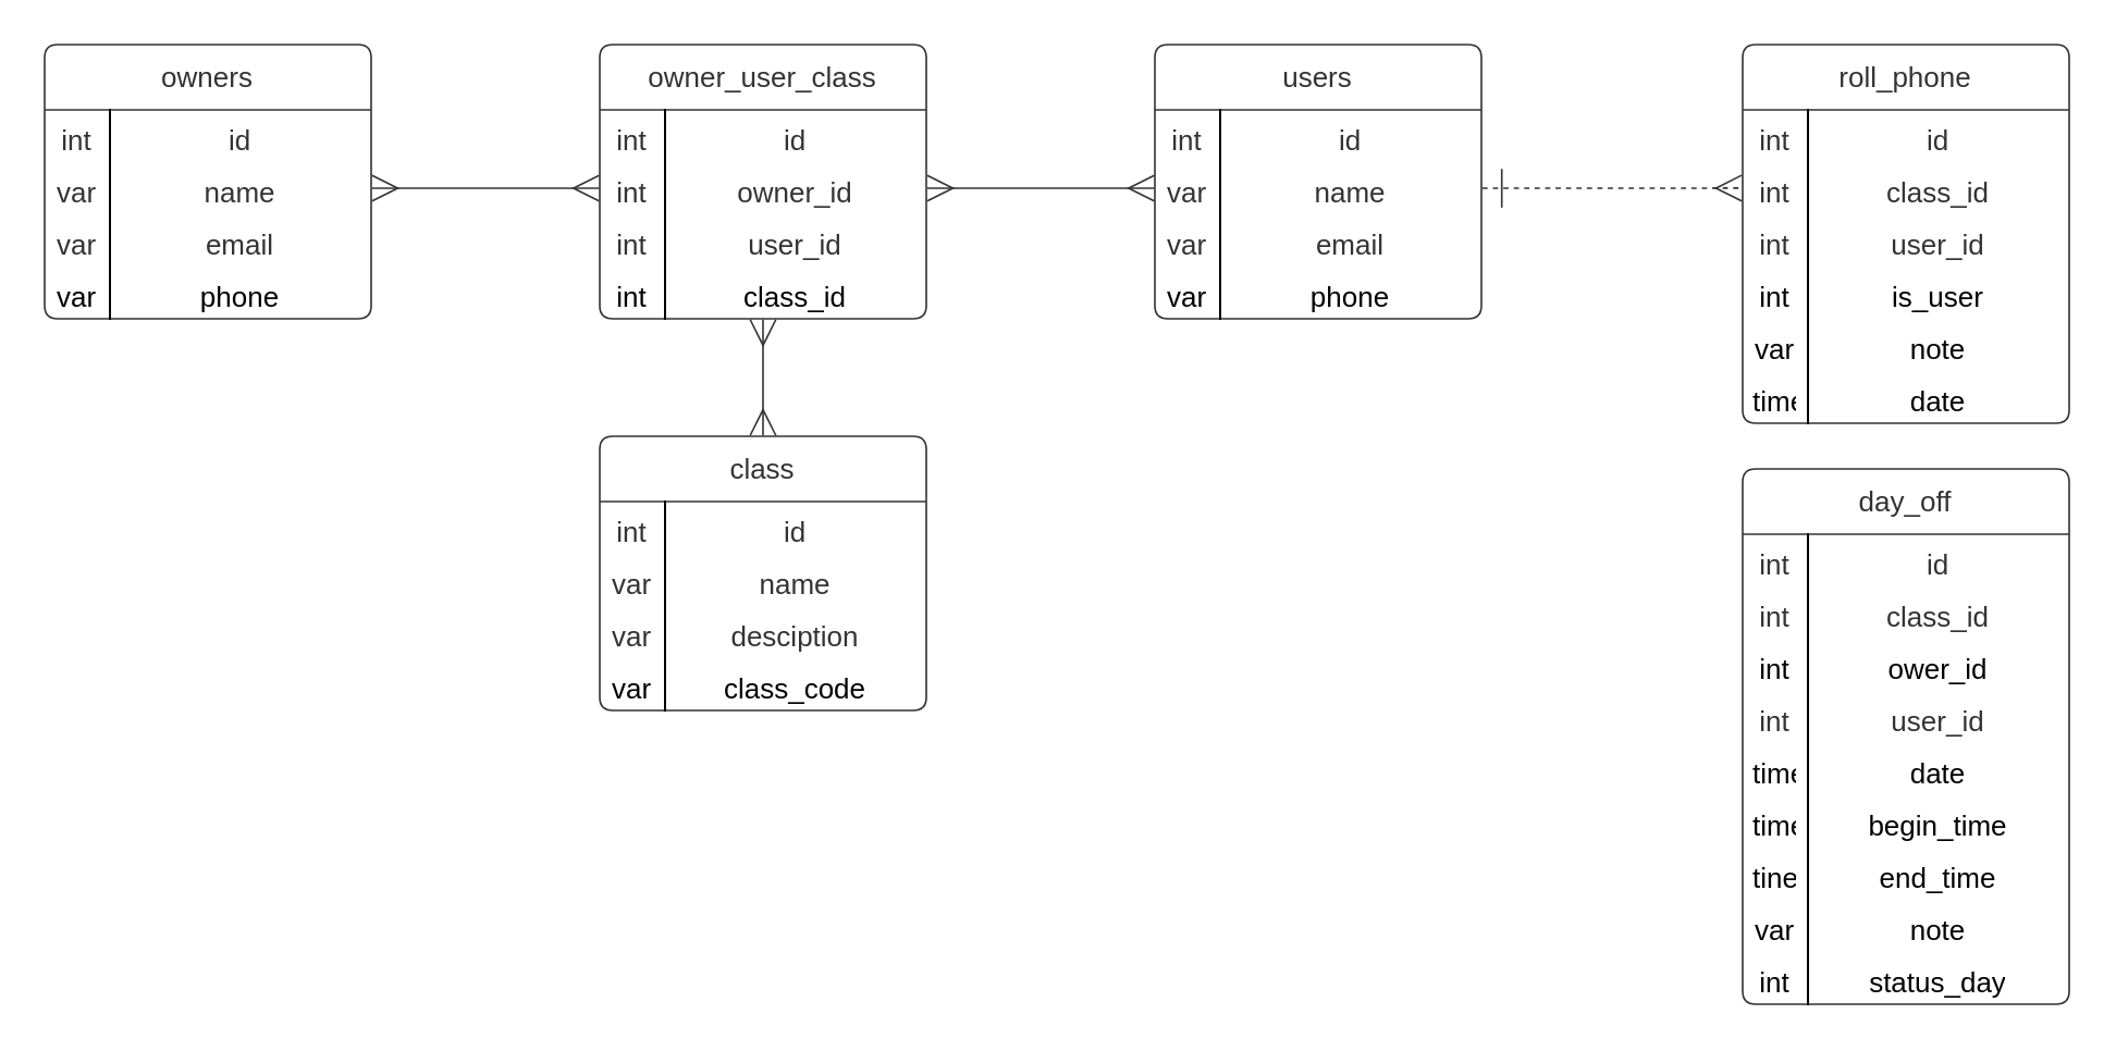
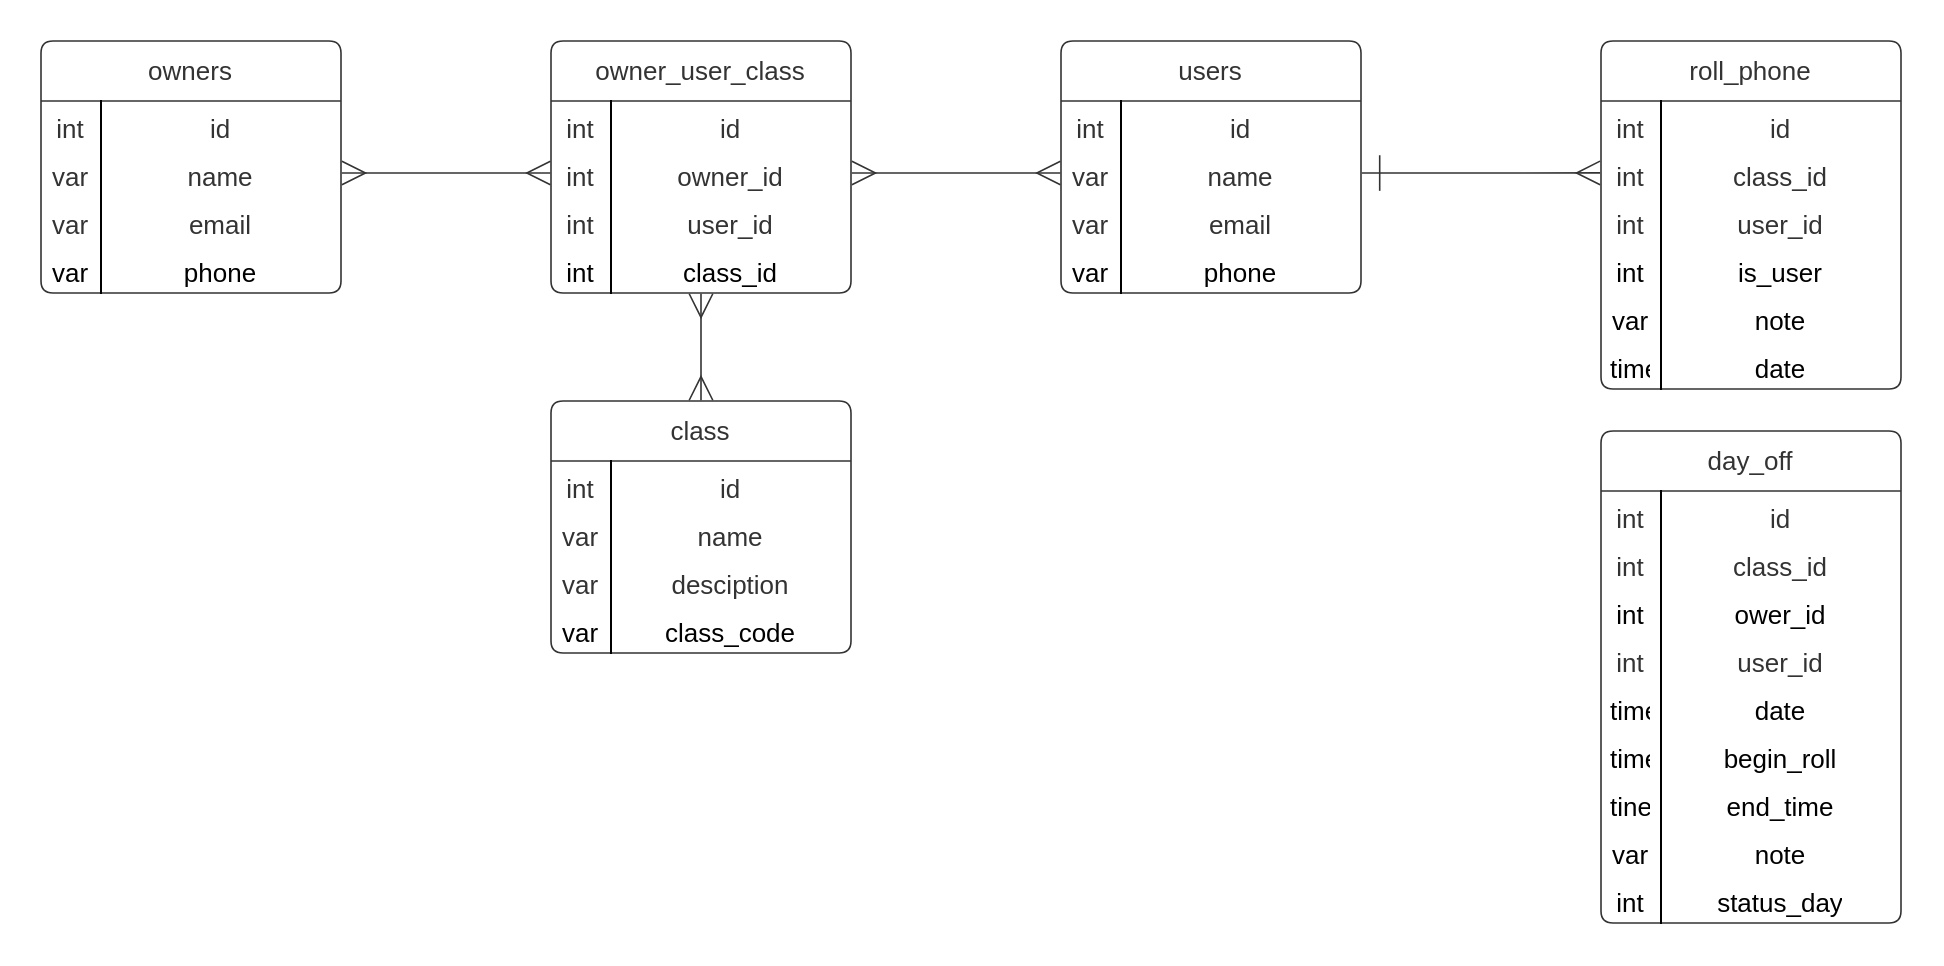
- <mxCell id="73" value="" style="html=1;jettySize=18;whiteSpace=wrap;fontSize=13;strokeColor=#333333;strokeOpacity=100;strokeWidth=0.8;rounded=1;arcSize=24;edgeStyle=orthogonalEdgeStyle;startArrow=ERone;startSize=16;endArrow=ERmany;endSize=10;exitX=1.003;exitY=0.524;exitPerimeter=0;entryX=-0.003;entryY=0.379;entryPerimeter=0;dashed=1;" edge="1" parent="1" source="11" target="41"><mxGeometry width="100" height="100" relative="1" as="geometry"><Array as="points" /></mxGeometry></mxCell>
+ <mxCell id="73" value="" style="html=1;jettySize=18;whiteSpace=wrap;fontSize=13;strokeColor=#333333;strokeOpacity=100;strokeWidth=0.8;rounded=1;arcSize=24;edgeStyle=orthogonalEdgeStyle;startArrow=ERone;startSize=16;endArrow=ERmany;endSize=10;exitX=1.003;exitY=0.524;exitPerimeter=0;entryX=-0.003;entryY=0.379;entryPerimeter=0;" edge="1" parent="1" source="11" target="41"><mxGeometry width="100" height="100" relative="1" as="geometry"><Array as="points" /></mxGeometry></mxCell>
- <mxCell id="66" value="begin_time" style="shape=partialRectangle;top=0;right=0;bottom=0;part=1;resizeHeight=0;verticalAlign=top;spacingLeft=4;spacingRight=4;overflow=hidden;rotatable=0;points=[[0,0.5],[1,0.5]];portConstraint=eastwest;html=1;swimlaneFillColor=#ffffff;whiteSpace=wrap;fontSize=13;align=center;fillColor=none;strokeOpacity=100;fillOpacity=100;" vertex="1" parent="54"><mxGeometry x="30" y="150" width="120" height="24" as="geometry" /></mxCell>
+ <mxCell id="66" value="begin_roll" style="shape=partialRectangle;top=0;right=0;bottom=0;part=1;resizeHeight=0;verticalAlign=top;spacingLeft=4;spacingRight=4;overflow=hidden;rotatable=0;points=[[0,0.5],[1,0.5]];portConstraint=eastwest;html=1;swimlaneFillColor=#ffffff;whiteSpace=wrap;fontSize=13;align=center;fillColor=none;strokeOpacity=100;fillOpacity=100;" vertex="1" parent="54"><mxGeometry x="30" y="150" width="120" height="24" as="geometry" /></mxCell>
